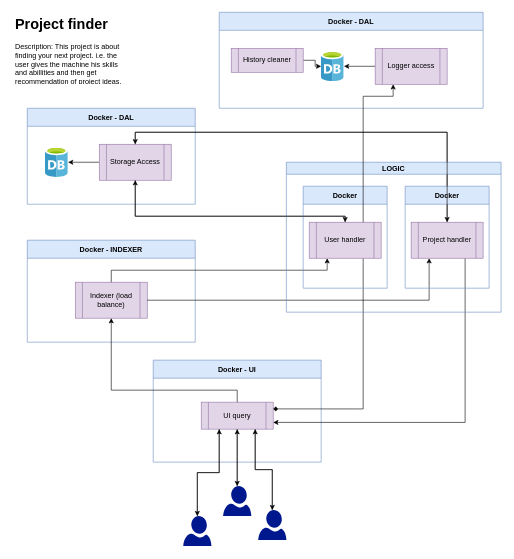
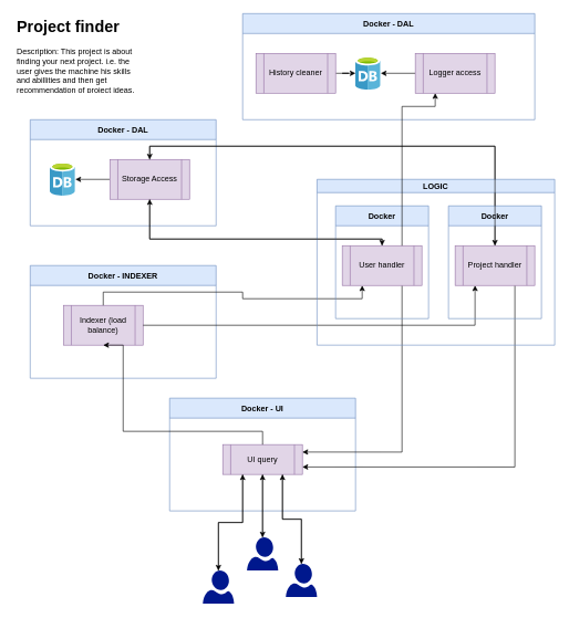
- <mxCell id="39" value="History cleaner" style="shape=process;whiteSpace=wrap;html=1;backgroundOutline=1;fillColor=#e1d5e7;strokeColor=#9673a6;" vertex="1" parent="34"><mxGeometry x="20" y="60" width="120" height="40" as="geometry" /></mxCell>
+ <mxCell id="39" value="History cleaner" style="shape=process;whiteSpace=wrap;html=1;backgroundOutline=1;fillColor=#e1d5e7;strokeColor=#9673a6;" vertex="1" parent="34"><mxGeometry x="20" y="60" width="120" height="60" as="geometry" /></mxCell>
- <mxCell id="21" value="Indexer (load balance)" style="shape=process;whiteSpace=wrap;html=1;backgroundOutline=1;fillColor=#e1d5e7;strokeColor=#9673a6;" vertex="1" parent="20"><mxGeometry x="80" y="70" width="120" height="60" as="geometry" /></mxCell>
+ <mxCell id="21" value="Indexer (load balance)" style="shape=process;whiteSpace=wrap;html=1;backgroundOutline=1;fillColor=#e1d5e7;strokeColor=#9673a6;" vertex="1" parent="20"><mxGeometry x="50" y="60" width="120" height="60" as="geometry" /></mxCell>
- <mxCell id="25" style="edgeStyle=orthogonalEdgeStyle;rounded=0;orthogonalLoop=1;jettySize=auto;html=1;exitX=0.75;exitY=1;exitDx=0;exitDy=0;entryX=1;entryY=0.25;entryDx=0;entryDy=0;endArrow=diamond;" edge="1" parent="1" source="29" target="8"><mxGeometry relative="1" as="geometry" /></mxCell>
+ <mxCell id="25" style="edgeStyle=orthogonalEdgeStyle;rounded=0;orthogonalLoop=1;jettySize=auto;html=1;exitX=0.75;exitY=1;exitDx=0;exitDy=0;entryX=1;entryY=0.25;entryDx=0;entryDy=0;" edge="1" parent="1" source="29" target="8"><mxGeometry relative="1" as="geometry" /></mxCell>
